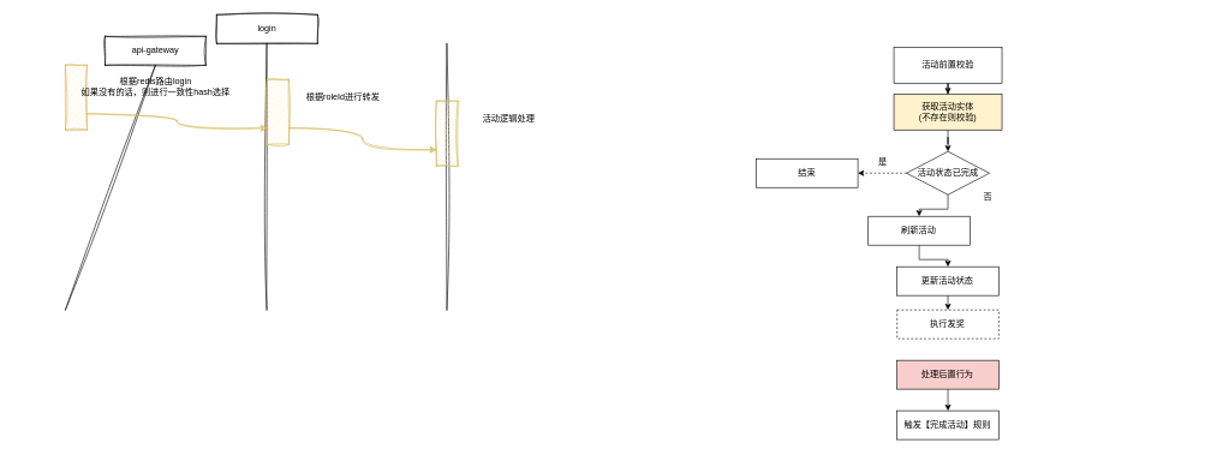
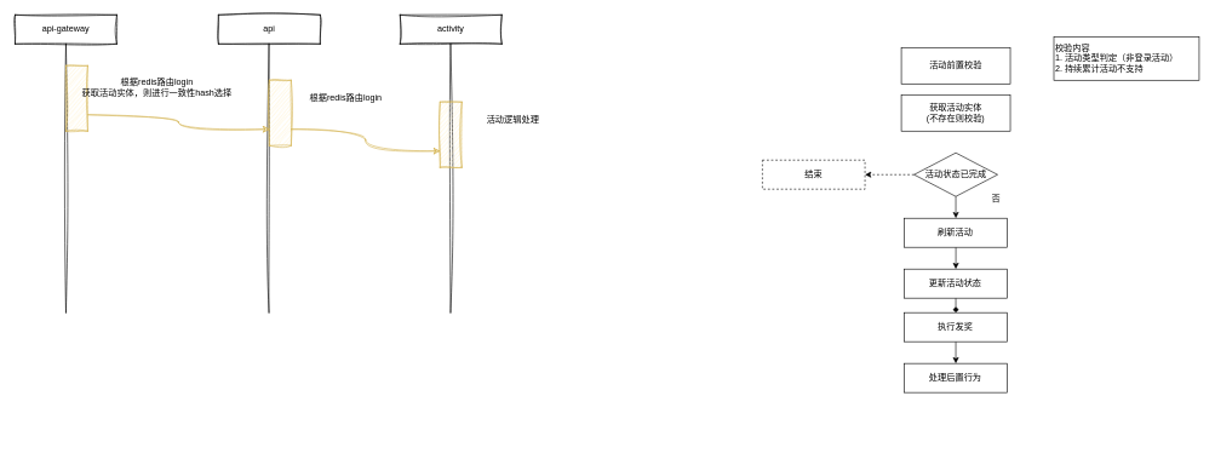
- <mxCell id="7" value="login" style="rounded=0;whiteSpace=wrap;html=1;sketch=1;curveFitting=1;jiggle=2;" vertex="1" parent="6"><mxGeometry width="140" height="40" as="geometry" /></mxCell>
+ <mxCell id="7" value="api" style="rounded=0;whiteSpace=wrap;html=1;sketch=1;curveFitting=1;jiggle=2;" vertex="1" parent="6"><mxGeometry width="140" height="40" as="geometry" /></mxCell>
+ <mxCell id="3" value="activity" style="rounded=0;whiteSpace=wrap;html=1;sketch=1;curveFitting=1;jiggle=2;" vertex="1" parent="2"><mxGeometry width="140" height="40" as="geometry" /></mxCell>
- <mxCell id="11" value="api-gateway" style="rounded=0;whiteSpace=wrap;html=1;sketch=1;curveFitting=1;jiggle=2;" vertex="1" parent="10"><mxGeometry x="125" y="30" width="140" height="40" as="geometry" /></mxCell>
+ <mxCell id="11" value="api-gateway" style="rounded=0;whiteSpace=wrap;html=1;sketch=1;curveFitting=1;jiggle=2;" vertex="1" parent="10"><mxGeometry width="140" height="40" as="geometry" /></mxCell>
+ <mxCell id="21" value="校验内容&lt;div&gt;1. 活动类型判定（非登录活动）&lt;/div&gt;&lt;div&gt;2. 持续累计活动不支持&lt;/div&gt;" style="rounded=0;whiteSpace=wrap;html=1;align=left;" vertex="1" parent="1"><mxGeometry x="1450" y="50" width="200" height="60" as="geometry" /></mxCell>
- <mxCell id="14" value="根据redis路由login&lt;div&gt;如果没有的话，则进行一致性hash选择&lt;/div&gt;" style="text;html=1;align=center;verticalAlign=middle;resizable=0;points=[];autosize=1;strokeColor=none;fillColor=none;" vertex="1" parent="10"><mxGeometry x="80" y="80" width="230" height="40" as="geometry" /></mxCell>
+ <mxCell id="14" value="根据redis路由login&lt;div&gt;获取活动实体，则进行一致性hash选择&lt;/div&gt;" style="text;html=1;align=center;verticalAlign=middle;resizable=0;points=[];autosize=1;strokeColor=none;fillColor=none;" vertex="1" parent="10"><mxGeometry x="80" y="80" width="230" height="40" as="geometry" /></mxCell>
- <mxCell id="19" style="edgeStyle=orthogonalEdgeStyle;rounded=0;orthogonalLoop=1;jettySize=auto;html=1;exitX=0.5;exitY=1;exitDx=0;exitDy=0;" edge="1" parent="1" source="20" target="23"><mxGeometry relative="1" as="geometry" /></mxCell>
- <mxCell id="15" value="根据roleId进行转发" style="text;html=1;align=center;verticalAlign=middle;resizable=0;points=[];autosize=1;strokeColor=none;fillColor=none;" vertex="1" parent="1"><mxGeometry x="410" y="120" width="130" height="30" as="geometry" /></mxCell>
+ <mxCell id="15" value="根据redis路由login" style="text;html=1;align=center;verticalAlign=middle;resizable=0;points=[];autosize=1;strokeColor=none;fillColor=none;" vertex="1" parent="1"><mxGeometry x="410" y="120" width="130" height="30" as="geometry" /></mxCell>
- <mxCell id="23" value="获取活动实体&lt;div&gt;(不存在则校验)&lt;/div&gt;" style="rounded=0;whiteSpace=wrap;html=1;fillColor=#fff2cc;" vertex="1" parent="1"><mxGeometry x="1240" y="130" width="150" height="50" as="geometry" /></mxCell>
+ <mxCell id="23" value="获取活动实体&lt;div&gt;(不存在则校验)&lt;/div&gt;" style="rounded=0;whiteSpace=wrap;html=1;" vertex="1" parent="1"><mxGeometry x="1240" y="130" width="150" height="50" as="geometry" /></mxCell>
- <mxCell id="22" style="edgeStyle=orthogonalEdgeStyle;rounded=0;orthogonalLoop=1;jettySize=auto;html=1;exitX=0.5;exitY=1;exitDx=0;exitDy=0;" edge="1" parent="1" source="23" target="26"><mxGeometry relative="1" as="geometry" /></mxCell>
- <mxCell id="38" value="是" style="text;html=1;align=center;verticalAlign=middle;resizable=0;points=[];autosize=1;strokeColor=none;fillColor=none;" vertex="1" parent="1"><mxGeometry x="1204.38" y="210" width="40" height="30" as="geometry" /></mxCell>
- <mxCell id="36" value="结束" style="rounded=0;whiteSpace=wrap;html=1;" vertex="1" parent="1"><mxGeometry x="1048.75" y="220" width="141.25" height="40" as="geometry" /></mxCell>
+ <mxCell id="36" value="结束" style="rounded=0;whiteSpace=wrap;html=1;dashed=1;" vertex="1" parent="1"><mxGeometry x="1048.75" y="220" width="141.25" height="40" as="geometry" /></mxCell>
- <mxCell id="28" value="刷新活动" style="rounded=0;whiteSpace=wrap;html=1;" vertex="1" parent="1"><mxGeometry x="1204.38" y="300" width="141.25" height="40" as="geometry" /></mxCell>
+ <mxCell id="28" value="刷新活动" style="rounded=0;whiteSpace=wrap;html=1;" vertex="1" parent="1"><mxGeometry x="1244.38" y="300" width="141.25" height="40" as="geometry" /></mxCell>
- <mxCell id="29" style="edgeStyle=orthogonalEdgeStyle;rounded=0;orthogonalLoop=1;jettySize=auto;html=1;exitX=0.5;exitY=1;exitDx=0;exitDy=0;entryX=0.5;entryY=0;entryDx=0;entryDy=0;" edge="1" parent="1" source="30" target="32"><mxGeometry relative="1" as="geometry" /></mxCell>
+ <mxCell id="29" style="edgeStyle=orthogonalEdgeStyle;rounded=0;orthogonalLoop=1;jettySize=auto;html=1;exitX=0.5;exitY=1;exitDx=0;exitDy=0;entryX=0.5;entryY=0;entryDx=0;entryDy=0;endArrow=diamond;" edge="1" parent="1" source="30" target="32"><mxGeometry relative="1" as="geometry" /></mxCell>
- <mxCell id="32" value="执行发奖" style="rounded=0;whiteSpace=wrap;html=1;dashed=1;" vertex="1" parent="1"><mxGeometry x="1244.38" y="430" width="141.25" height="40" as="geometry" /></mxCell>
+ <mxCell id="32" value="执行发奖" style="rounded=0;whiteSpace=wrap;html=1;" vertex="1" parent="1"><mxGeometry x="1244.38" y="430" width="141.25" height="40" as="geometry" /></mxCell>
+ <mxCell id="31" style="edgeStyle=orthogonalEdgeStyle;rounded=0;orthogonalLoop=1;jettySize=auto;html=1;exitX=0.5;exitY=1;exitDx=0;exitDy=0;entryX=0.5;entryY=0;entryDx=0;entryDy=0;" edge="1" parent="1" source="32" target="34"><mxGeometry relative="1" as="geometry" /></mxCell>
- <mxCell id="34" value="处理后置行为" style="rounded=0;whiteSpace=wrap;html=1;fillColor=#f8cecc;" vertex="1" parent="1"><mxGeometry x="1244.38" y="500" width="141.25" height="40" as="geometry" /></mxCell>
+ <mxCell id="34" value="处理后置行为" style="rounded=0;whiteSpace=wrap;html=1;" vertex="1" parent="1"><mxGeometry x="1244.38" y="500" width="141.25" height="40" as="geometry" /></mxCell>
- <mxCell id="33" style="edgeStyle=orthogonalEdgeStyle;rounded=0;orthogonalLoop=1;jettySize=auto;html=1;exitX=0.5;exitY=1;exitDx=0;exitDy=0;" edge="1" parent="1" source="34" target="35"><mxGeometry relative="1" as="geometry" /></mxCell>
- <mxCell id="35" value="触发【完成活动】规则" style="rounded=0;whiteSpace=wrap;html=1;" vertex="1" parent="1"><mxGeometry x="1244.38" y="570" width="141.25" height="40" as="geometry" /></mxCell>
